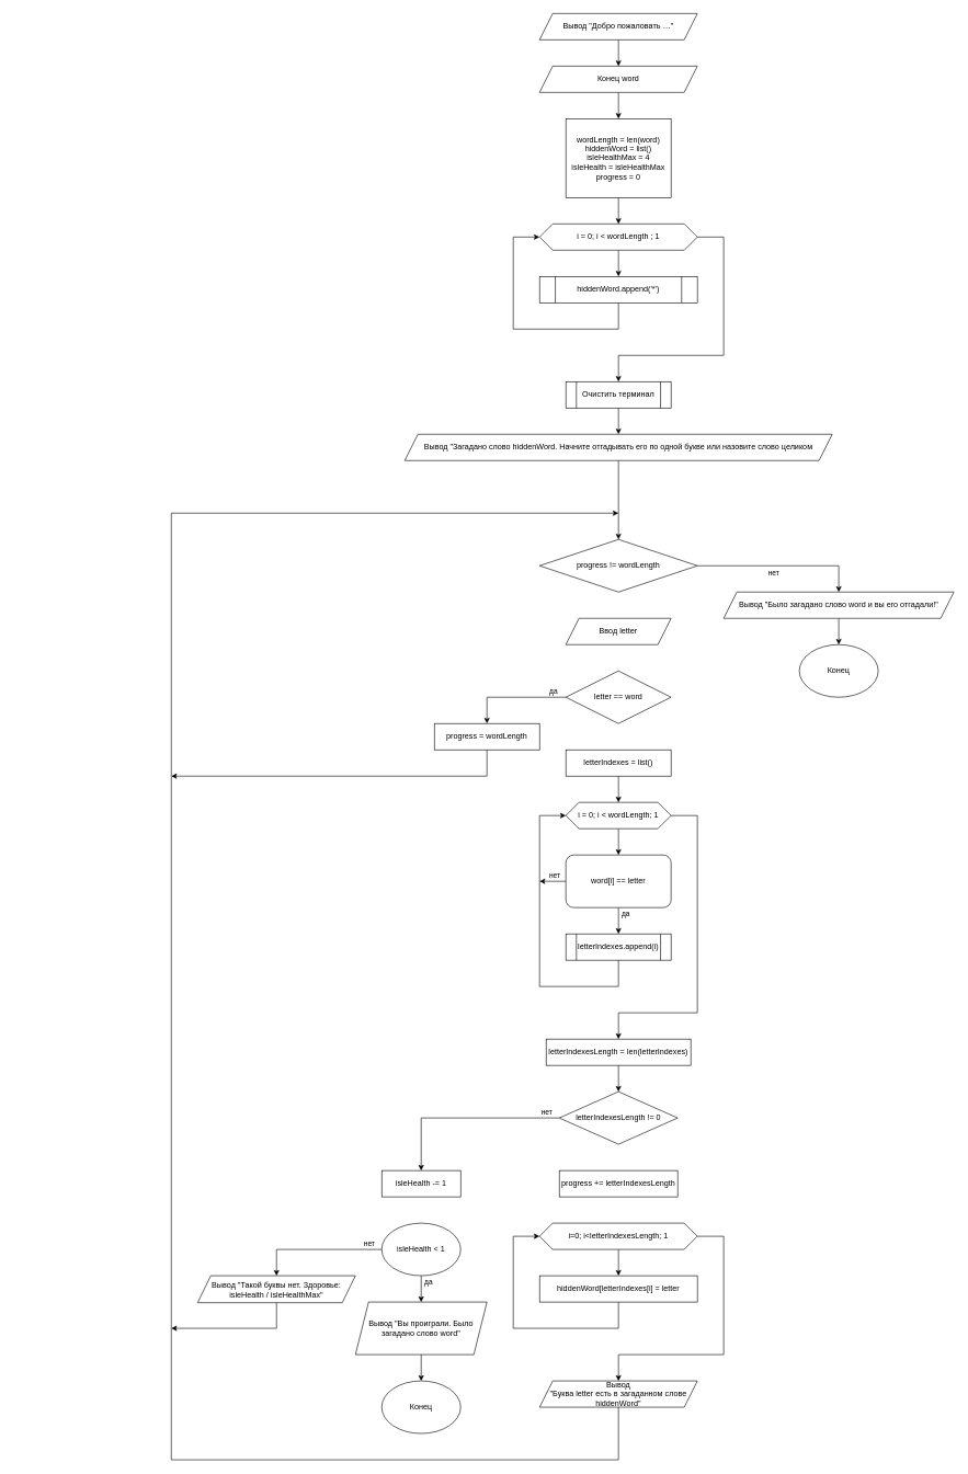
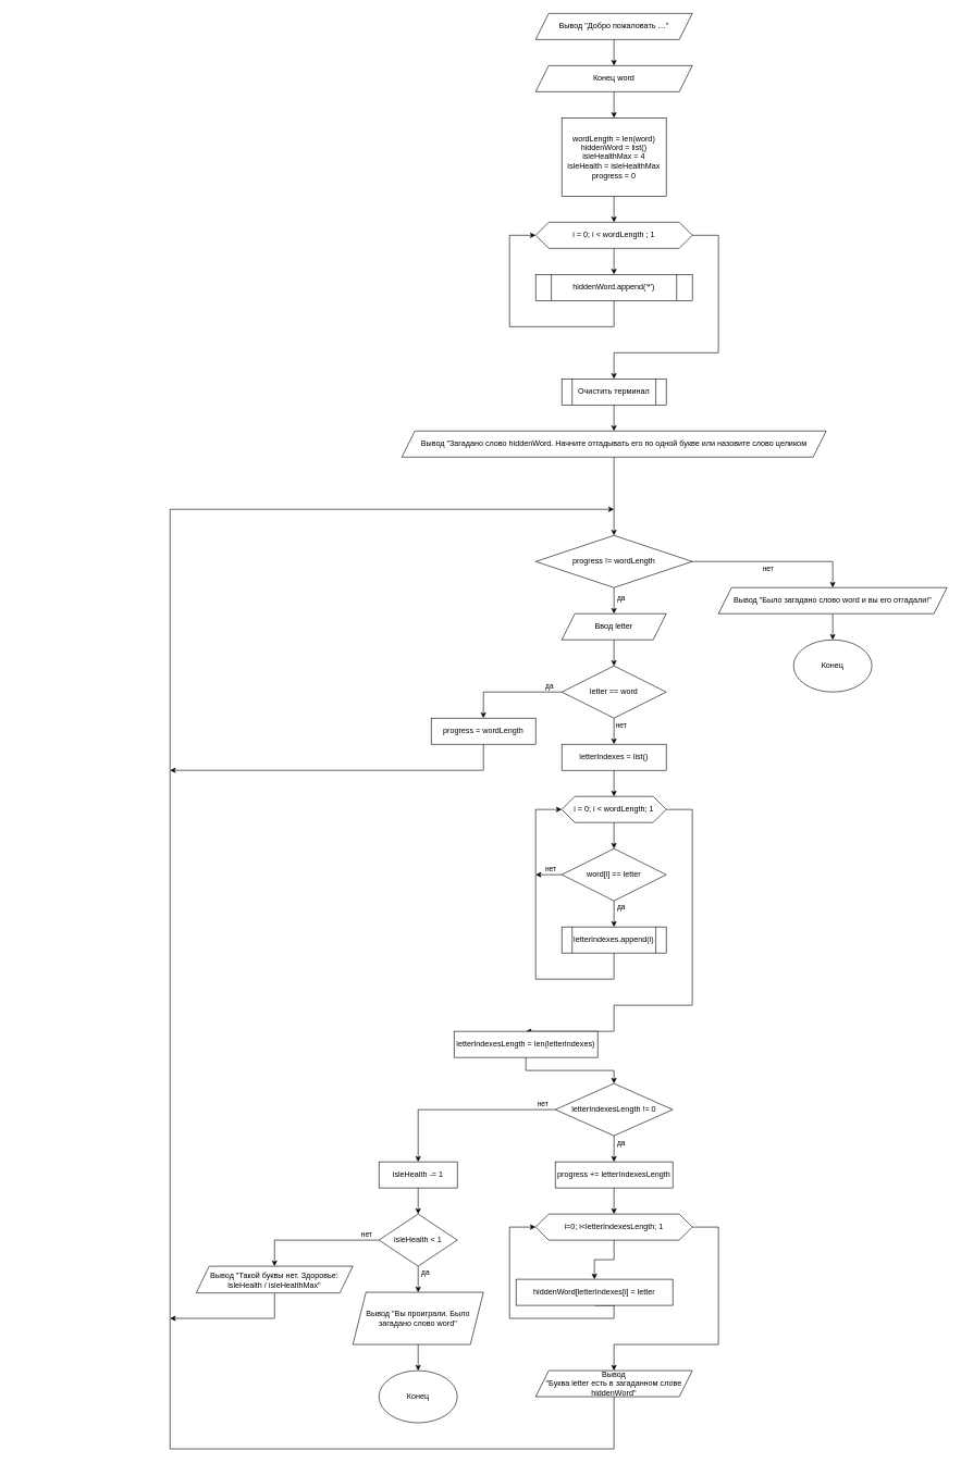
+ <mxCell id="6" value="" style="edgeStyle=orthogonalEdgeStyle;rounded=0;orthogonalLoop=1;jettySize=auto;html=1;entryX=0.5;entryY=0;entryDx=0;entryDy=0;" parent="1" source="10" target="36" edge="1"><mxGeometry relative="1" as="geometry"><mxPoint x="940" y="920" as="targetPoint" /></mxGeometry></mxCell>
+ <mxCell id="7" value="да" style="edgeLabel;html=1;align=center;verticalAlign=middle;resizable=0;points=[];" parent="6" vertex="1" connectable="0"><mxGeometry x="-0.275" y="4" relative="1" as="geometry"><mxPoint x="6" as="offset" /></mxGeometry></mxCell>
+ <mxCell id="35" value="" style="edgeStyle=orthogonalEdgeStyle;rounded=0;orthogonalLoop=1;jettySize=auto;html=1;" edge="1" parent="1" source="36" target="41"><mxGeometry relative="1" as="geometry" /></mxCell>
+ <mxCell id="39" style="edgeStyle=orthogonalEdgeStyle;rounded=0;orthogonalLoop=1;jettySize=auto;html=1;exitX=0.5;exitY=1;exitDx=0;exitDy=0;entryX=0.5;entryY=0;entryDx=0;entryDy=0;" edge="1" parent="1" source="41" target="45"><mxGeometry relative="1" as="geometry" /></mxCell>
+ <mxCell id="40" value="нет" style="edgeLabel;html=1;align=center;verticalAlign=middle;resizable=0;points=[];" vertex="1" connectable="0" parent="39"><mxGeometry x="-0.1" y="-1" relative="1" as="geometry"><mxPoint x="11" y="-8" as="offset" /></mxGeometry></mxCell>
- <mxCell id="53" value="word[i] == letter" style="whiteSpace=wrap;html=1;rounded=1;" vertex="1" parent="1"><mxGeometry x="860" y="1300" width="160" height="80" as="geometry" /></mxCell>
+ <mxCell id="53" value="word[i] == letter" style="rhombus;whiteSpace=wrap;html=1;" vertex="1" parent="1"><mxGeometry x="860" y="1300" width="160" height="80" as="geometry" /></mxCell>
- <mxCell id="57" value="letterIndexesLength = len(letterIndexes)" style="rounded=0;whiteSpace=wrap;html=1;" vertex="1" parent="1"><mxGeometry x="830" y="1580" width="220" height="40" as="geometry" /></mxCell>
+ <mxCell id="57" value="letterIndexesLength = len(letterIndexes)" style="rounded=0;whiteSpace=wrap;html=1;" vertex="1" parent="1"><mxGeometry x="695" y="1580" width="220" height="40" as="geometry" /></mxCell>
+ <mxCell id="13" value="" style="edgeStyle=orthogonalEdgeStyle;rounded=0;orthogonalLoop=1;jettySize=auto;html=1;" edge="1" parent="1" source="15" target="59"><mxGeometry relative="1" as="geometry" /></mxCell>
+ <mxCell id="14" value="да" style="edgeLabel;html=1;align=center;verticalAlign=middle;resizable=0;points=[];" vertex="1" connectable="0" parent="13"><mxGeometry x="-0.5" y="5" relative="1" as="geometry"><mxPoint x="5" as="offset" /></mxGeometry></mxCell>
+ <mxCell id="19" value="" style="edgeStyle=orthogonalEdgeStyle;rounded=0;orthogonalLoop=1;jettySize=auto;html=1;entryX=0.5;entryY=0;entryDx=0;entryDy=0;" parent="1" source="20" target="65" edge="1"><mxGeometry relative="1" as="geometry"><mxPoint x="640" y="1850" as="targetPoint" /></mxGeometry></mxCell>
+ <mxCell id="58" value="" style="edgeStyle=orthogonalEdgeStyle;rounded=0;orthogonalLoop=1;jettySize=auto;html=1;" edge="1" parent="1" source="59" target="5"><mxGeometry relative="1" as="geometry" /></mxCell>
- <mxCell id="65" value="isleHealth &amp;lt; 1" style="ellipse;whiteSpace=wrap;html=1;" vertex="1" parent="1"><mxGeometry x="580" y="1860" width="120" height="80" as="geometry" /></mxCell>
+ <mxCell id="65" value="isleHealth &amp;lt; 1" style="rhombus;whiteSpace=wrap;html=1;" vertex="1" parent="1"><mxGeometry x="580" y="1860" width="120" height="80" as="geometry" /></mxCell>
- <mxCell id="17" value="hiddenWord[letterIndexes[i] = letter" style="rounded=0;whiteSpace=wrap;html=1;" parent="1" vertex="1"><mxGeometry x="820" y="1940" width="240" height="40" as="geometry" /></mxCell>
+ <mxCell id="17" value="hiddenWord[letterIndexes[i] = letter" style="rounded=0;whiteSpace=wrap;html=1;" parent="1" vertex="1"><mxGeometry x="790" y="1960" width="240" height="40" as="geometry" /></mxCell>
